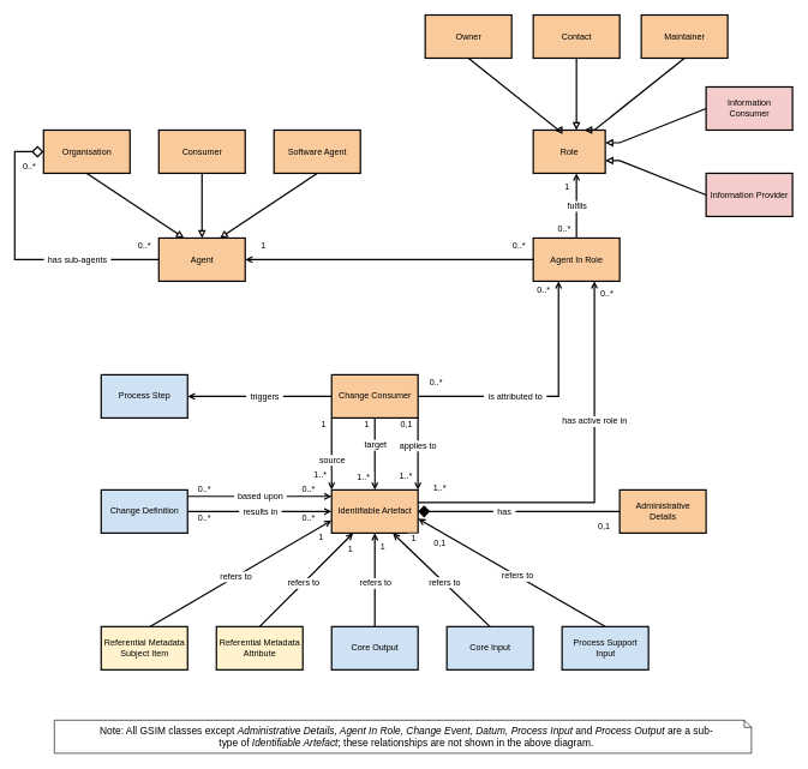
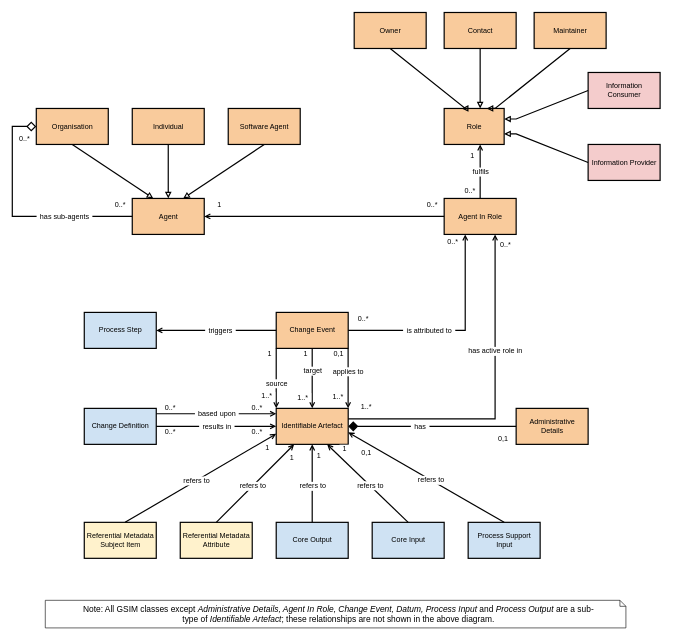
- <mxCell id="9" value="&lt;div style='width: 114.333px;height:auto;word-break: break-word;'&gt;&lt;div align=&quot;center&quot;&gt;&lt;span style=&quot;font-size:12px;font-family:Arial; line-height: 0;&quot;&gt;&lt;span style=&quot; line-height: normal;&quot;&gt;Consumer&lt;/span&gt;&lt;/span&gt;&lt;/div&gt;&lt;/div&gt;" style="shape=rect;shadow=0;strokeWidth=2;fillColor=#f9cb9c;strokeColor=#000000;opacity=100.0;html=1;nl2Br=0;verticalAlign=middle;align=center;spacingLeft=1.333;spacingRight=0;whiteSpace=wrap;gliffyId=2991;" parent="1" vertex="1"><mxGeometry x="220" y="180" width="120" height="60" as="geometry" /></mxCell>
+ <mxCell id="9" value="&lt;div style='width: 114.333px;height:auto;word-break: break-word;'&gt;&lt;div align=&quot;center&quot;&gt;&lt;span style=&quot;font-size:12px;font-family:Arial; line-height: 0;&quot;&gt;&lt;span style=&quot; line-height: normal;&quot;&gt;Individual&lt;/span&gt;&lt;/span&gt;&lt;/div&gt;&lt;/div&gt;" style="shape=rect;shadow=0;strokeWidth=2;fillColor=#f9cb9c;strokeColor=#000000;opacity=100.0;html=1;nl2Br=0;verticalAlign=middle;align=center;spacingLeft=1.333;spacingRight=0;whiteSpace=wrap;gliffyId=2991;" parent="1" vertex="1"><mxGeometry x="220" y="180" width="120" height="60" as="geometry" /></mxCell>
- <mxCell id="11" value="&lt;div style='width: 114.333px;height:auto;word-break: break-word;'&gt;&lt;div align=&quot;center&quot;&gt;&lt;span style=&quot;font-size:12px;font-family:Arial; line-height: 0;&quot;&gt;&lt;span style=&quot; line-height: normal;&quot;&gt;Change Consumer&lt;/span&gt;&lt;/span&gt;&lt;/div&gt;&lt;/div&gt;" style="shape=rect;shadow=0;strokeWidth=2;fillColor=#f9cb9c;strokeColor=#000000;opacity=100.0;html=1;nl2Br=0;verticalAlign=middle;align=center;spacingLeft=1.333;spacingRight=0;whiteSpace=wrap;gliffyId=2993;" parent="1" vertex="1"><mxGeometry x="460" y="520" width="120" height="60" as="geometry" /></mxCell>
+ <mxCell id="11" value="&lt;div style='width: 114.333px;height:auto;word-break: break-word;'&gt;&lt;div align=&quot;center&quot;&gt;&lt;span style=&quot;font-size:12px;font-family:Arial; line-height: 0;&quot;&gt;&lt;span style=&quot; line-height: normal;&quot;&gt;Change Event&lt;/span&gt;&lt;/span&gt;&lt;/div&gt;&lt;/div&gt;" style="shape=rect;shadow=0;strokeWidth=2;fillColor=#f9cb9c;strokeColor=#000000;opacity=100.0;html=1;nl2Br=0;verticalAlign=middle;align=center;spacingLeft=1.333;spacingRight=0;whiteSpace=wrap;gliffyId=2993;" parent="1" vertex="1"><mxGeometry x="460" y="520" width="120" height="60" as="geometry" /></mxCell>
